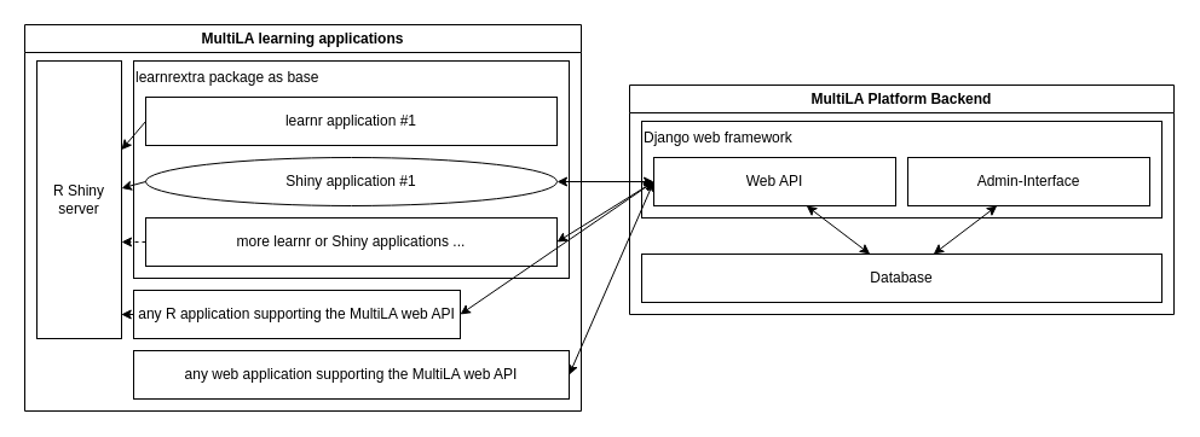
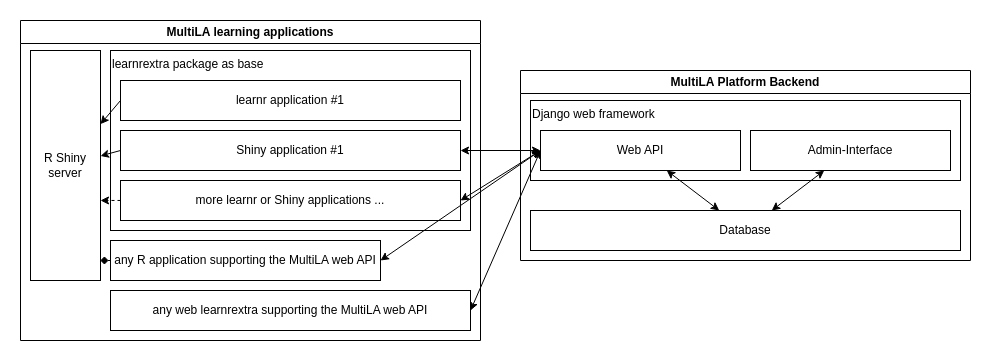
- <mxCell id="8" value="Shiny application #1" style="ellipse;whiteSpace=wrap;html=1;" parent="5" vertex="1"><mxGeometry x="10" y="80" width="340" height="40" as="geometry" /></mxCell>
+ <mxCell id="8" value="Shiny application #1" style="rounded=0;whiteSpace=wrap;html=1;" parent="5" vertex="1"><mxGeometry x="10" y="80" width="340" height="40" as="geometry" /></mxCell>
- <mxCell id="3" style="edgeStyle=none;rounded=0;orthogonalLoop=1;jettySize=auto;html=1;entryX=0.996;entryY=0.913;entryDx=0;entryDy=0;entryPerimeter=0;" parent="2" source="4" target="10" edge="1"><mxGeometry relative="1" as="geometry" /></mxCell>
+ <mxCell id="3" style="edgeStyle=none;rounded=0;orthogonalLoop=1;jettySize=auto;html=1;entryX=0.996;entryY=0.913;entryDx=0;entryDy=0;entryPerimeter=0;endArrow=diamond;" parent="2" source="4" target="10" edge="1"><mxGeometry relative="1" as="geometry" /></mxCell>
- <mxCell id="22" value="any web application supporting the MultiLA web API" style="rounded=0;whiteSpace=wrap;html=1;" parent="1" vertex="1"><mxGeometry x="110" y="290" width="360" height="40" as="geometry" /></mxCell>
+ <mxCell id="22" value="any web learnrextra supporting the MultiLA web API" style="rounded=0;whiteSpace=wrap;html=1;" parent="1" vertex="1"><mxGeometry x="110" y="290" width="360" height="40" as="geometry" /></mxCell>
